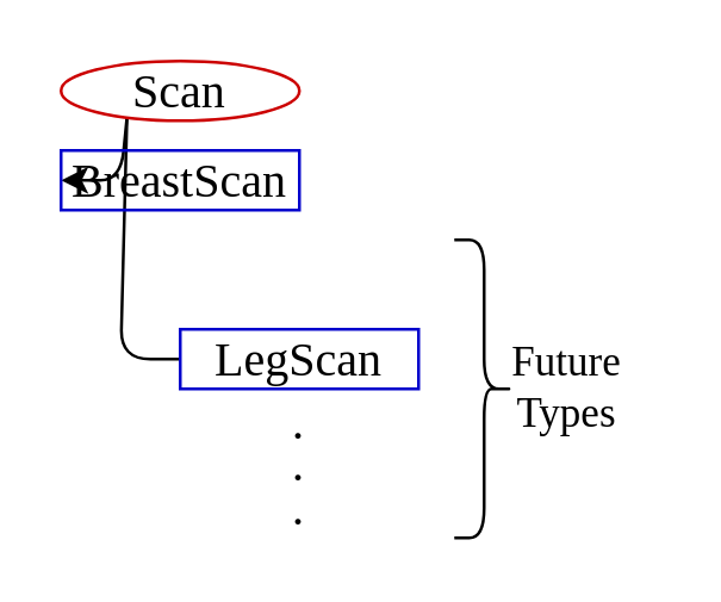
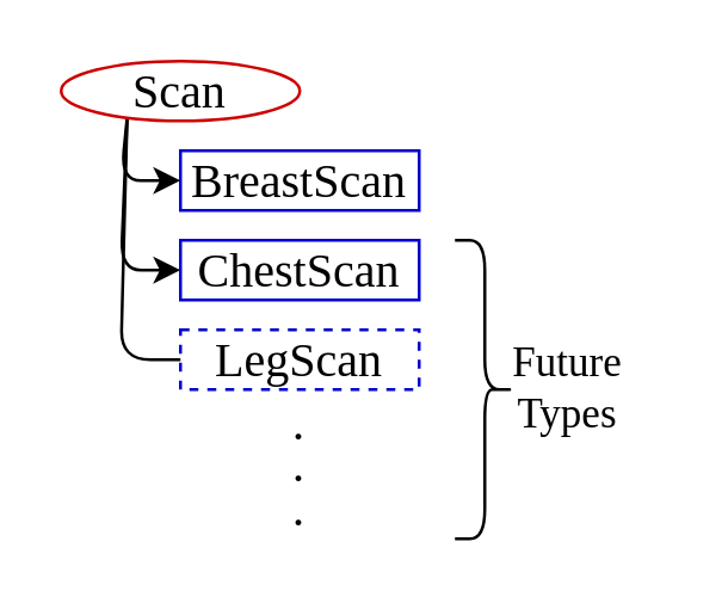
- <mxCell id="6" value="BreastScan" style="rounded=0;whiteSpace=wrap;html=1;fontFamily=Garamond;fontSize=16;fillColor=none;spacing=1;strokeColor=#0000CC;" vertex="1" parent="1"><mxGeometry x="20" y="50" width="80" height="20" as="geometry" /></mxCell>
+ <mxCell id="6" value="BreastScan" style="rounded=0;whiteSpace=wrap;html=1;fontFamily=Garamond;fontSize=16;fillColor=none;spacing=1;strokeColor=#0000CC;" vertex="1" parent="1"><mxGeometry x="60" y="50" width="80" height="20" as="geometry" /></mxCell>
+ <mxCell id="3" style="edgeStyle=none;html=1;exitX=0.25;exitY=1;exitDx=0;exitDy=0;entryX=0;entryY=0.5;entryDx=0;entryDy=0;" edge="1" parent="1" source="5" target="7"><mxGeometry relative="1" as="geometry"><Array as="points"><mxPoint x="40" y="90" /></Array></mxGeometry></mxCell>
+ <mxCell id="7" value="ChestScan" style="rounded=0;whiteSpace=wrap;html=1;fontFamily=Garamond;fontSize=16;fillColor=none;spacing=1;strokeColor=#0000CC;" vertex="1" parent="1"><mxGeometry x="60" y="80" width="80" height="20" as="geometry" /></mxCell>
- <mxCell id="8" value="LegScan" style="rounded=0;whiteSpace=wrap;html=1;fontFamily=Garamond;fontSize=16;fillColor=none;spacing=1;strokeColor=#0000CC;" vertex="1" parent="1"><mxGeometry x="60" y="110" width="80" height="20" as="geometry" /></mxCell>
+ <mxCell id="8" value="LegScan" style="rounded=0;whiteSpace=wrap;html=1;fontFamily=Garamond;fontSize=16;fillColor=none;spacing=1;strokeColor=#0000CC;dashed=1;" vertex="1" parent="1"><mxGeometry x="60" y="110" width="80" height="20" as="geometry" /></mxCell>
